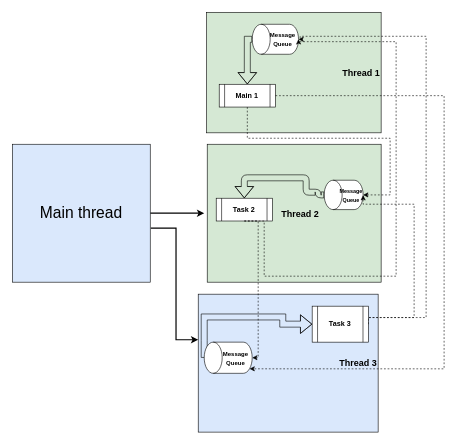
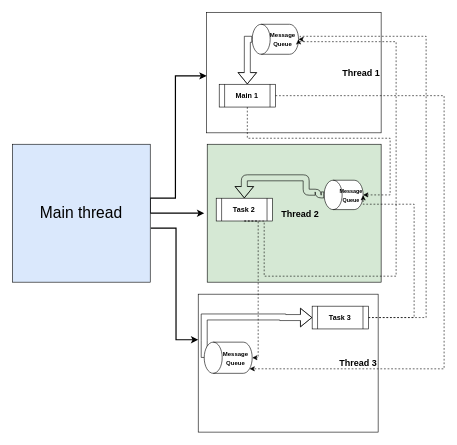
- <mxCell id="9" value="&lt;b&gt;&lt;font style=&quot;font-size: 15px&quot;&gt;&amp;nbsp; &amp;nbsp; &amp;nbsp;Thread 1&lt;/font&gt;&lt;/b&gt;" style="rounded=0;whiteSpace=wrap;html=1;align=right;fillColor=#d5e8d4;" vertex="1" parent="8"><mxGeometry x="-1" y="-10" width="291" height="201" as="geometry" /></mxCell>
+ <mxCell id="9" value="&lt;b&gt;&lt;font style=&quot;font-size: 15px&quot;&gt;&amp;nbsp; &amp;nbsp; &amp;nbsp;Thread 1&lt;/font&gt;&lt;/b&gt;" style="rounded=0;whiteSpace=wrap;html=1;align=right;" vertex="1" parent="8"><mxGeometry x="-1" y="-10" width="291" height="201" as="geometry" /></mxCell>
+ <mxCell id="15" style="edgeStyle=orthogonalEdgeStyle;rounded=0;orthogonalLoop=1;jettySize=auto;html=1;exitX=1;exitY=0.5;exitDx=0;exitDy=0;strokeWidth=2;" edge="1" parent="1" source="17" target="9"><mxGeometry relative="1" as="geometry"><Array as="points"><mxPoint x="292" y="330" /><mxPoint x="292" y="126" /></Array></mxGeometry></mxCell>
- <mxCell id="21" value="&lt;b&gt;Task 3&lt;/b&gt;" style="shape=process;whiteSpace=wrap;html=1;backgroundOutline=1;" vertex="1" parent="1"><mxGeometry x="520" y="510" width="93.75" height="60" as="geometry" /></mxCell>
+ <mxCell id="21" value="&lt;b&gt;Task 3&lt;/b&gt;" style="shape=process;whiteSpace=wrap;html=1;backgroundOutline=1;" vertex="1" parent="1"><mxGeometry x="520" y="510" width="93.75" height="38" as="geometry" /></mxCell>
- <mxCell id="18" value="&lt;b&gt;&lt;font style=&quot;font-size: 15px&quot;&gt;&amp;nbsp; &amp;nbsp; &amp;nbsp;Thread 3&lt;/font&gt;&lt;/b&gt;" style="rounded=0;whiteSpace=wrap;html=1;align=right;fillColor=#dae8fc;" vertex="1" parent="1"><mxGeometry x="330" y="490" width="300" height="230" as="geometry" /></mxCell>
+ <mxCell id="18" value="&lt;b&gt;&lt;font style=&quot;font-size: 15px&quot;&gt;&amp;nbsp; &amp;nbsp; &amp;nbsp;Thread 3&lt;/font&gt;&lt;/b&gt;" style="rounded=0;whiteSpace=wrap;html=1;align=right;" vertex="1" parent="1"><mxGeometry x="330" y="490" width="300" height="230" as="geometry" /></mxCell>
